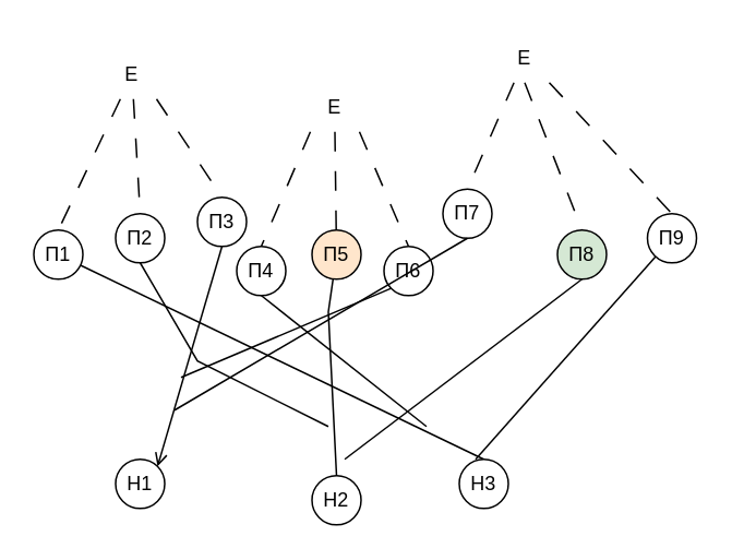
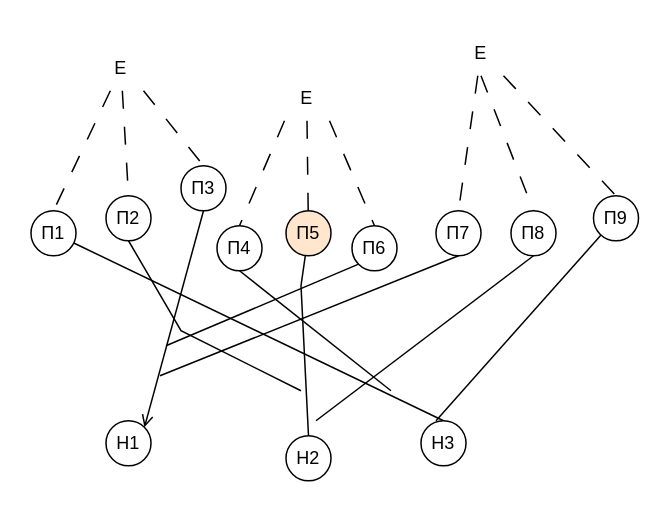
- <mxCell id="18" value="П7" style="ellipse;whiteSpace=wrap;html=1;aspect=fixed;" vertex="1" parent="1"><mxGeometry x="270" y="115" width="30" height="30" as="geometry" /></mxCell>
+ <mxCell id="18" value="П7" style="ellipse;whiteSpace=wrap;html=1;aspect=fixed;" vertex="1" parent="1"><mxGeometry x="290" y="140" width="30" height="30" as="geometry" /></mxCell>
- <mxCell id="12" value="П3" style="ellipse;whiteSpace=wrap;html=1;aspect=fixed;" vertex="1" parent="1"><mxGeometry x="120" y="120" width="30" height="30" as="geometry" /></mxCell>
+ <mxCell id="12" value="П3" style="ellipse;whiteSpace=wrap;html=1;aspect=fixed;" vertex="1" parent="1"><mxGeometry x="120" y="110" width="30" height="30" as="geometry" /></mxCell>
- <mxCell id="20" value="П8" style="ellipse;whiteSpace=wrap;html=1;aspect=fixed;fillColor=#d5e8d4;" vertex="1" parent="1"><mxGeometry x="340" y="140" width="30" height="30" as="geometry" /></mxCell>
+ <mxCell id="20" value="П8" style="ellipse;whiteSpace=wrap;html=1;aspect=fixed;" vertex="1" parent="1"><mxGeometry x="340" y="140" width="30" height="30" as="geometry" /></mxCell>
